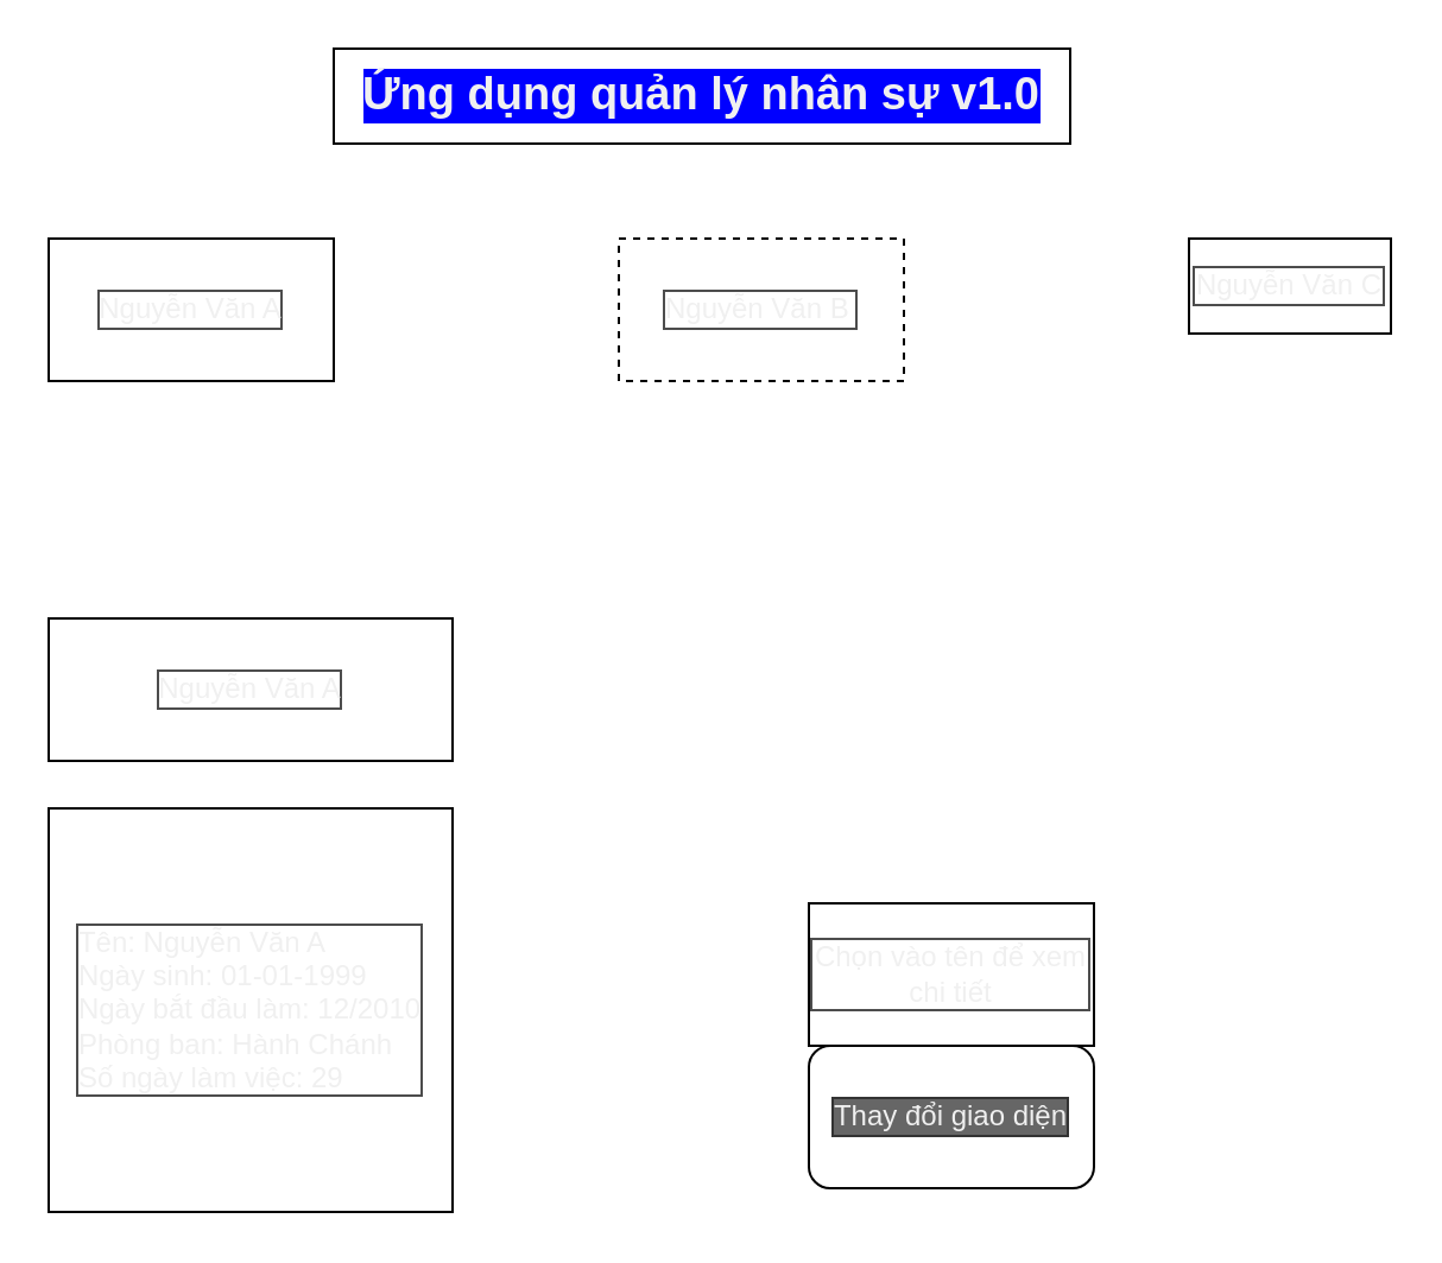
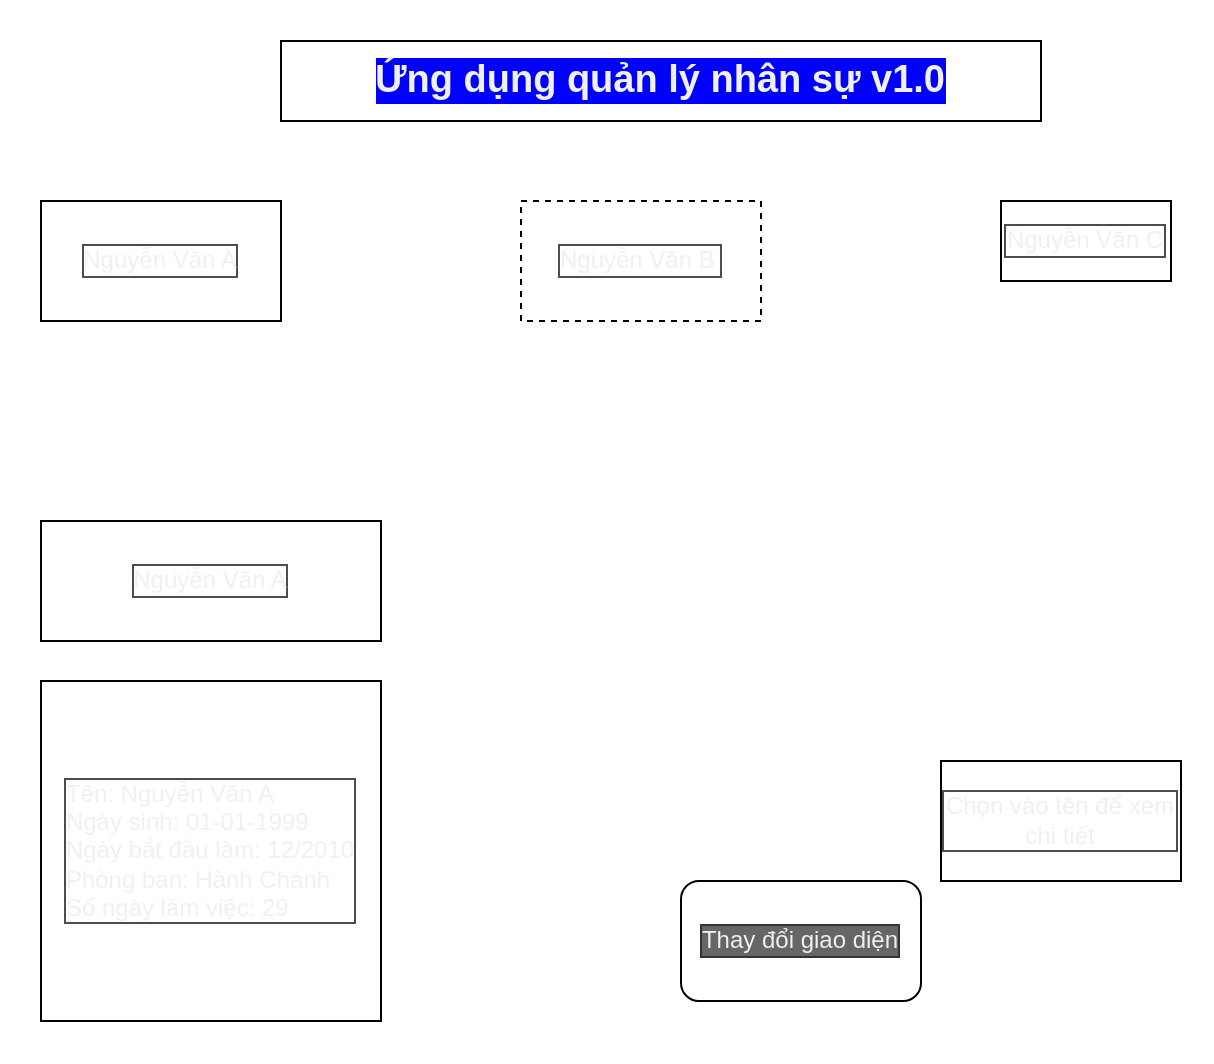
- <mxCell id="2" value="Ứng dụng quản lý nhân sự v1.0" style="rounded=0;html=1;whiteSpace=wrap;fontColor=#F0F0F0;labelBackgroundColor=#0000FF;fontSize=19;fontStyle=1" vertex="1" parent="1"><mxGeometry x="140" width="310" height="40" as="geometry" y="20" /></mxCell>
+ <mxCell id="2" value="Ứng dụng quản lý nhân sự v1.0" style="rounded=0;html=1;whiteSpace=wrap;fontColor=#F0F0F0;labelBackgroundColor=#0000FF;fontSize=19;fontStyle=1" vertex="1" parent="1"><mxGeometry x="140" y="20" width="380" height="40" as="geometry" /></mxCell>
- <mxCell id="9" value="Chọn vào tên để xem chi tiết" style="rounded=0;whiteSpace=wrap;html=1;labelBackgroundColor=none;fontColor=#F0F0F0;labelBorderColor=#4D4D4D;" vertex="1" parent="1"><mxGeometry x="340" y="380" width="120" height="60" as="geometry" /></mxCell>
+ <mxCell id="9" value="Chọn vào tên để xem chi tiết" style="rounded=0;whiteSpace=wrap;html=1;labelBackgroundColor=none;fontColor=#F0F0F0;labelBorderColor=#4D4D4D;" vertex="1" parent="1"><mxGeometry x="470" y="380" width="120" height="60" as="geometry" /></mxCell>
